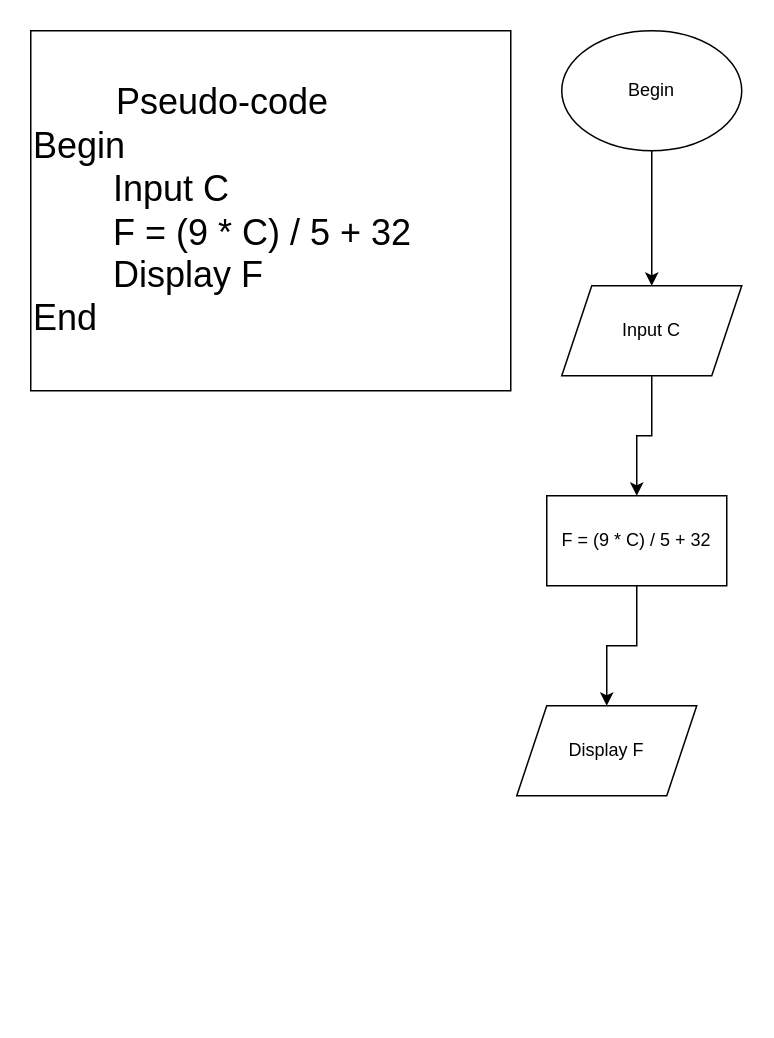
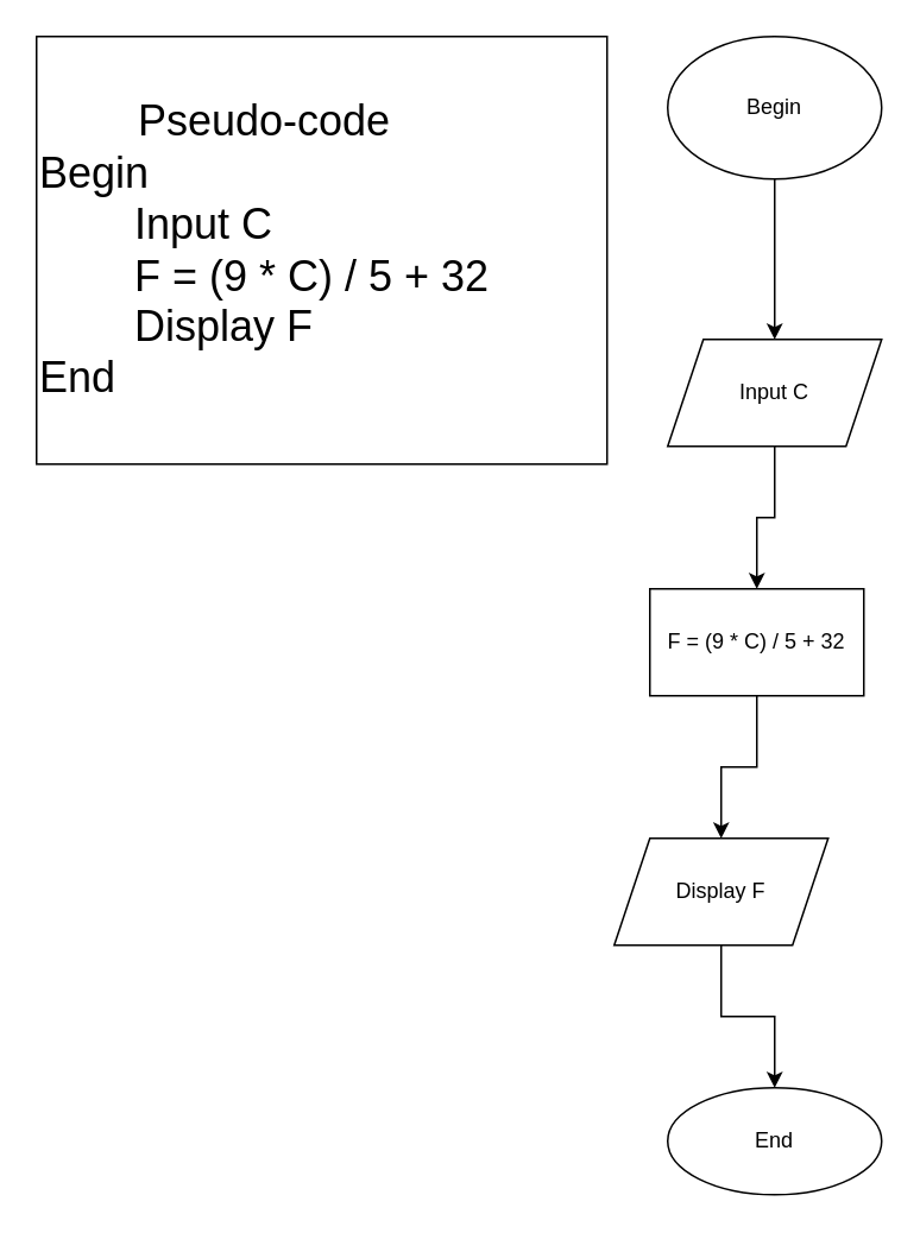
+ <mxCell id="8" value="" style="edgeStyle=orthogonalEdgeStyle;rounded=0;orthogonalLoop=1;jettySize=auto;html=1;" edge="1" parent="1" source="9" target="10"><mxGeometry relative="1" as="geometry" /></mxCell>
+ <mxCell id="10" value="End" style="ellipse;whiteSpace=wrap;html=1;" vertex="1" parent="1"><mxGeometry x="374" y="610" width="120" height="60" as="geometry" /></mxCell>
